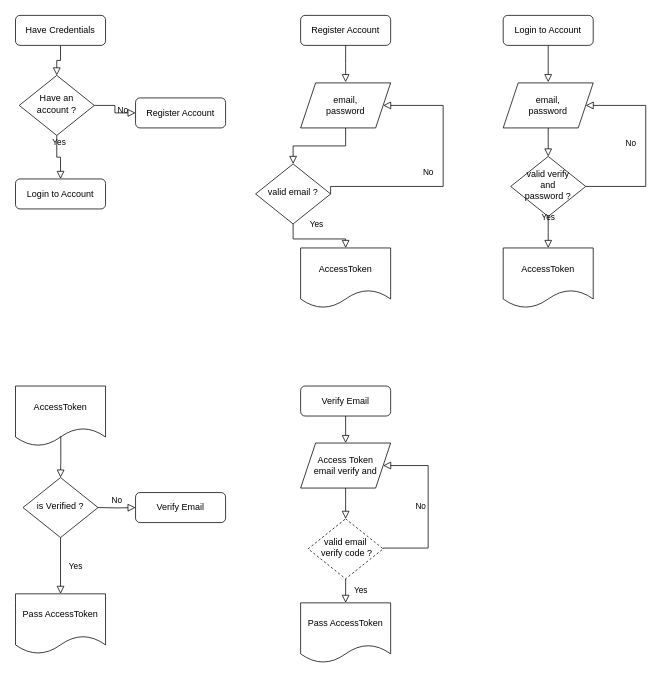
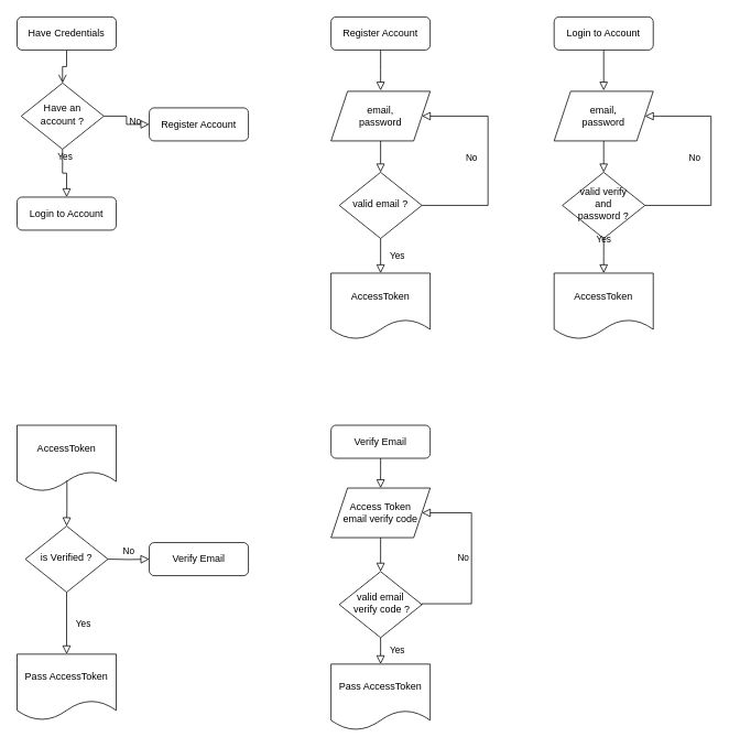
- <mxCell id="2" value="" style="rounded=0;html=1;jettySize=auto;orthogonalLoop=1;fontSize=11;endArrow=block;endFill=0;endSize=8;strokeWidth=1;shadow=0;labelBackgroundColor=none;edgeStyle=orthogonalEdgeStyle;" parent="1" source="3" target="6" edge="1"><mxGeometry relative="1" as="geometry" /></mxCell>
+ <mxCell id="2" value="" style="rounded=0;html=1;jettySize=auto;orthogonalLoop=1;fontSize=11;endArrow=open;endFill=0;endSize=8;strokeWidth=1;shadow=0;labelBackgroundColor=none;edgeStyle=orthogonalEdgeStyle;" parent="1" source="3" target="6" edge="1"><mxGeometry relative="1" as="geometry" /></mxCell>
- <mxCell id="12" value="valid email ?" style="rhombus;whiteSpace=wrap;html=1;shadow=0;fontFamily=Helvetica;fontSize=12;align=center;strokeWidth=1;spacing=6;spacingTop=-4;" vertex="1" parent="1"><mxGeometry x="340" y="218" width="100" height="80" as="geometry" /></mxCell>
+ <mxCell id="12" value="valid email ?" style="rhombus;whiteSpace=wrap;html=1;shadow=0;fontFamily=Helvetica;fontSize=12;align=center;strokeWidth=1;spacing=6;spacingTop=-4;" vertex="1" parent="1"><mxGeometry x="410" y="208" width="100" height="80" as="geometry" /></mxCell>
- <mxCell id="34" value="Access Token&lt;br&gt;email verify and" style="shape=parallelogram;perimeter=parallelogramPerimeter;whiteSpace=wrap;html=1;fixedSize=1;" vertex="1" parent="1"><mxGeometry x="400" y="590" width="120" height="60" as="geometry" /></mxCell>
+ <mxCell id="34" value="Access Token&lt;br&gt;email verify code" style="shape=parallelogram;perimeter=parallelogramPerimeter;whiteSpace=wrap;html=1;fixedSize=1;" vertex="1" parent="1"><mxGeometry x="400" y="590" width="120" height="60" as="geometry" /></mxCell>
- <mxCell id="14" value="valid email&lt;br&gt;&amp;nbsp;verify code ?" style="rhombus;whiteSpace=wrap;html=1;shadow=0;fontFamily=Helvetica;fontSize=12;align=center;strokeWidth=1;spacing=6;spacingTop=-4;dashed=1;" vertex="1" parent="1"><mxGeometry x="410" y="691" width="100" height="80" as="geometry" /></mxCell>
+ <mxCell id="14" value="valid email&lt;br&gt;&amp;nbsp;verify code ?" style="rhombus;whiteSpace=wrap;html=1;shadow=0;fontFamily=Helvetica;fontSize=12;align=center;strokeWidth=1;spacing=6;spacingTop=-4;" vertex="1" parent="1"><mxGeometry x="410" y="691" width="100" height="80" as="geometry" /></mxCell>
